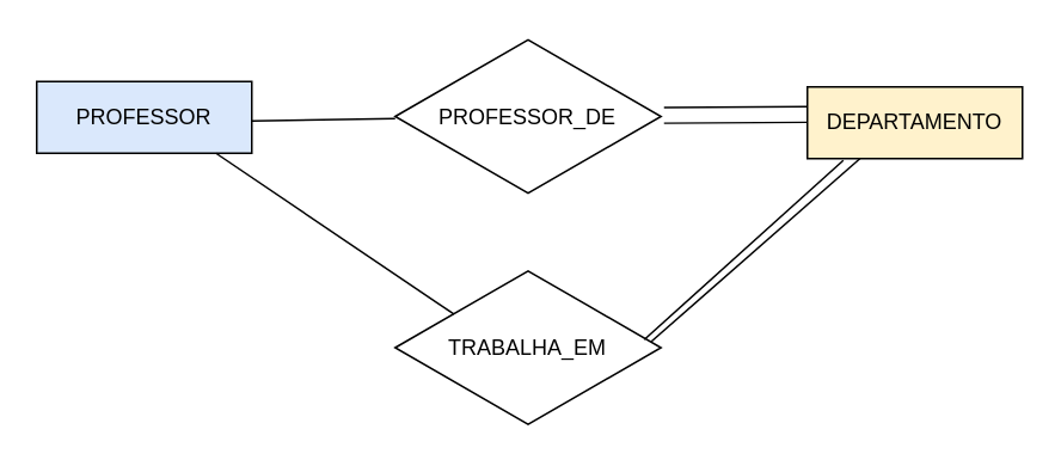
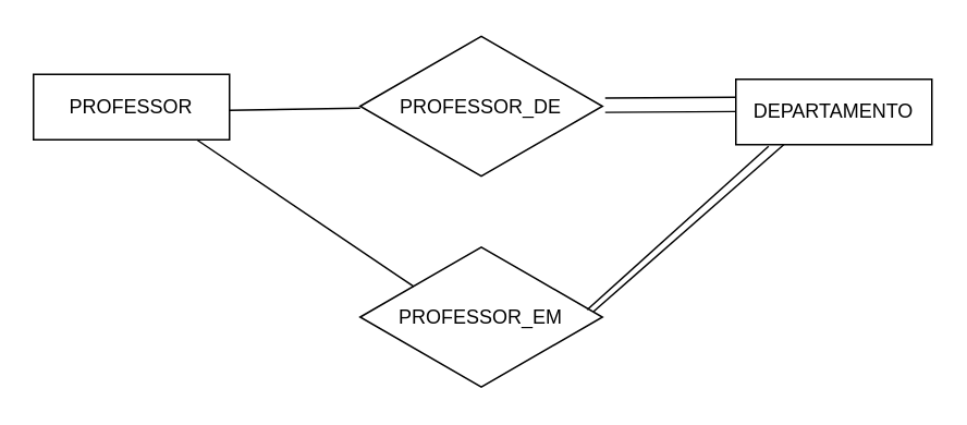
- <mxCell id="2" value="PROFESSOR" style="rounded=0;whiteSpace=wrap;html=1;fillColor=#dae8fc;" vertex="1" parent="1"><mxGeometry x="20" y="45" width="120" height="40" as="geometry" /></mxCell>
+ <mxCell id="2" value="PROFESSOR" style="rounded=0;whiteSpace=wrap;html=1;" vertex="1" parent="1"><mxGeometry x="20" y="45" width="120" height="40" as="geometry" /></mxCell>
- <mxCell id="4" value="DEPARTAMENTO" style="rounded=0;whiteSpace=wrap;html=1;fillColor=#fff2cc;" vertex="1" parent="1"><mxGeometry x="450" y="48" width="120" height="40" as="geometry" /></mxCell>
+ <mxCell id="4" value="DEPARTAMENTO" style="rounded=0;whiteSpace=wrap;html=1;" vertex="1" parent="1"><mxGeometry x="450" y="48" width="120" height="40" as="geometry" /></mxCell>
- <mxCell id="8" value="TRABALHA_EM" style="html=1;whiteSpace=wrap;aspect=fixed;shape=isoRectangle;" vertex="1" parent="1"><mxGeometry x="220" y="149" width="148.33" height="89" as="geometry" /></mxCell>
+ <mxCell id="8" value="PROFESSOR_EM" style="html=1;whiteSpace=wrap;aspect=fixed;shape=isoRectangle;" vertex="1" parent="1"><mxGeometry x="220" y="149" width="148.33" height="89" as="geometry" /></mxCell>
